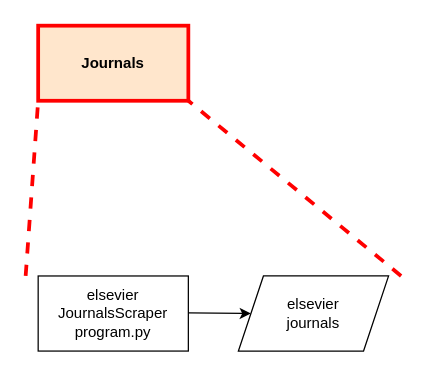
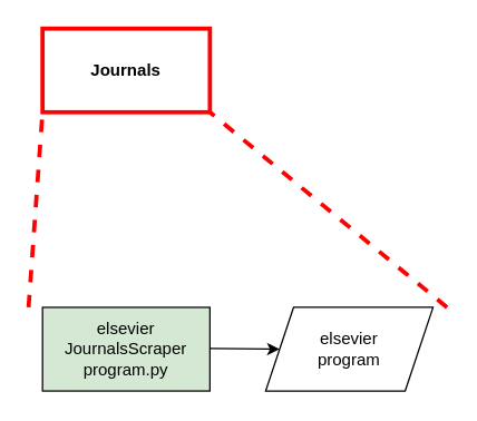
- <mxCell id="7" value="Journals" style="rounded=0;whiteSpace=wrap;html=1;strokeColor=#FF0000;strokeWidth=3;fontStyle=1;fillColor=#ffe6cc;" vertex="1" parent="1"><mxGeometry x="30" y="20" width="120" height="60" as="geometry" /></mxCell>
+ <mxCell id="7" value="Journals" style="rounded=0;whiteSpace=wrap;html=1;strokeColor=#FF0000;strokeWidth=3;fontStyle=1" vertex="1" parent="1"><mxGeometry x="30" y="20" width="120" height="60" as="geometry" /></mxCell>
- <mxCell id="2" value="elsevier&lt;br&gt;JournalsScraper&lt;br&gt;program.py" style="rounded=0;whiteSpace=wrap;html=1;" parent="1" vertex="1"><mxGeometry x="30" y="220" width="120" height="60" as="geometry" /></mxCell>
+ <mxCell id="2" value="elsevier&lt;br&gt;JournalsScraper&lt;br&gt;program.py" style="rounded=0;whiteSpace=wrap;html=1;fillColor=#d5e8d4;" parent="1" vertex="1"><mxGeometry x="30" y="220" width="120" height="60" as="geometry" /></mxCell>
- <mxCell id="6" value="elsevier&lt;br&gt;journals" style="shape=parallelogram;perimeter=parallelogramPerimeter;whiteSpace=wrap;html=1;fixedSize=1;" parent="1" vertex="1"><mxGeometry x="190" y="220" width="120" height="60" as="geometry" /></mxCell>
+ <mxCell id="6" value="elsevier&lt;br&gt;program" style="shape=parallelogram;perimeter=parallelogramPerimeter;whiteSpace=wrap;html=1;fixedSize=1;" parent="1" vertex="1"><mxGeometry x="190" y="220" width="120" height="60" as="geometry" /></mxCell>
